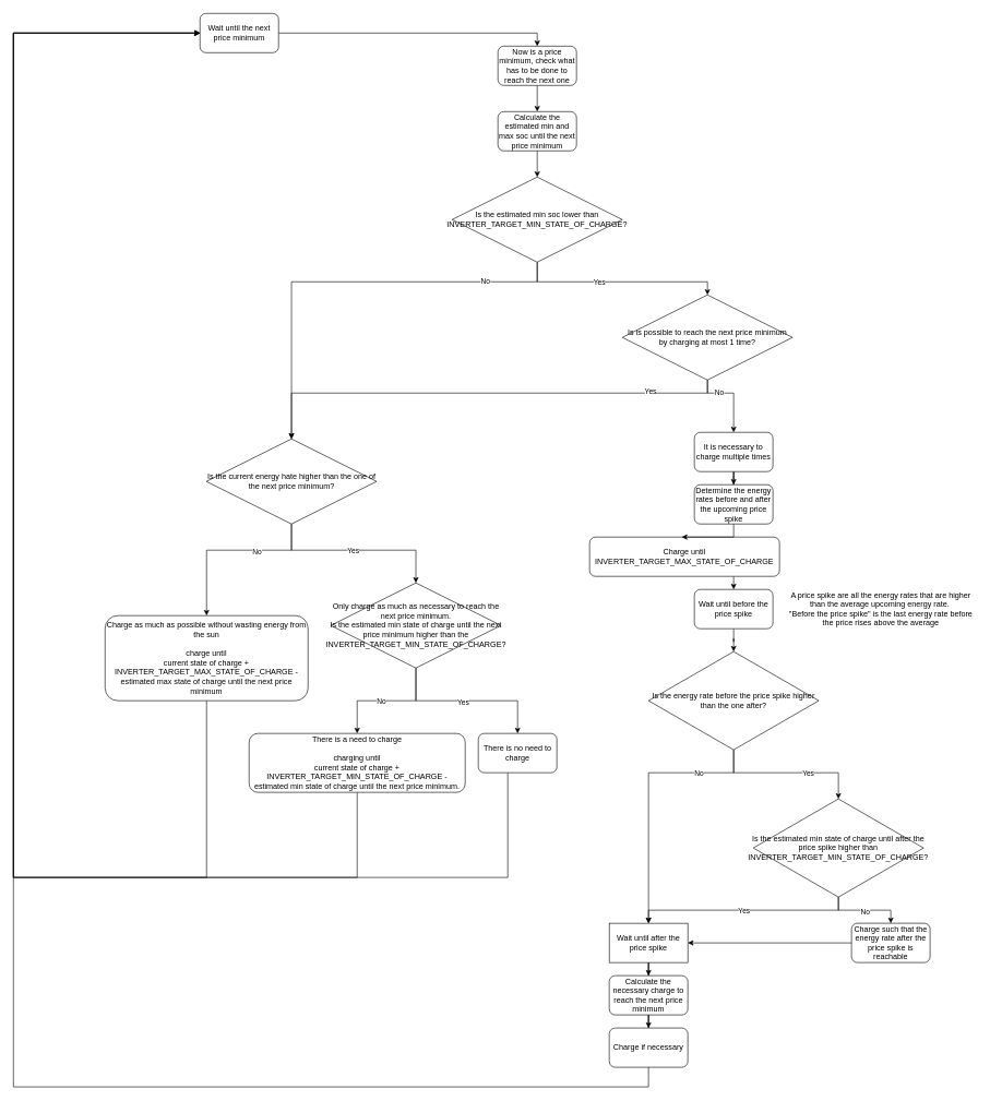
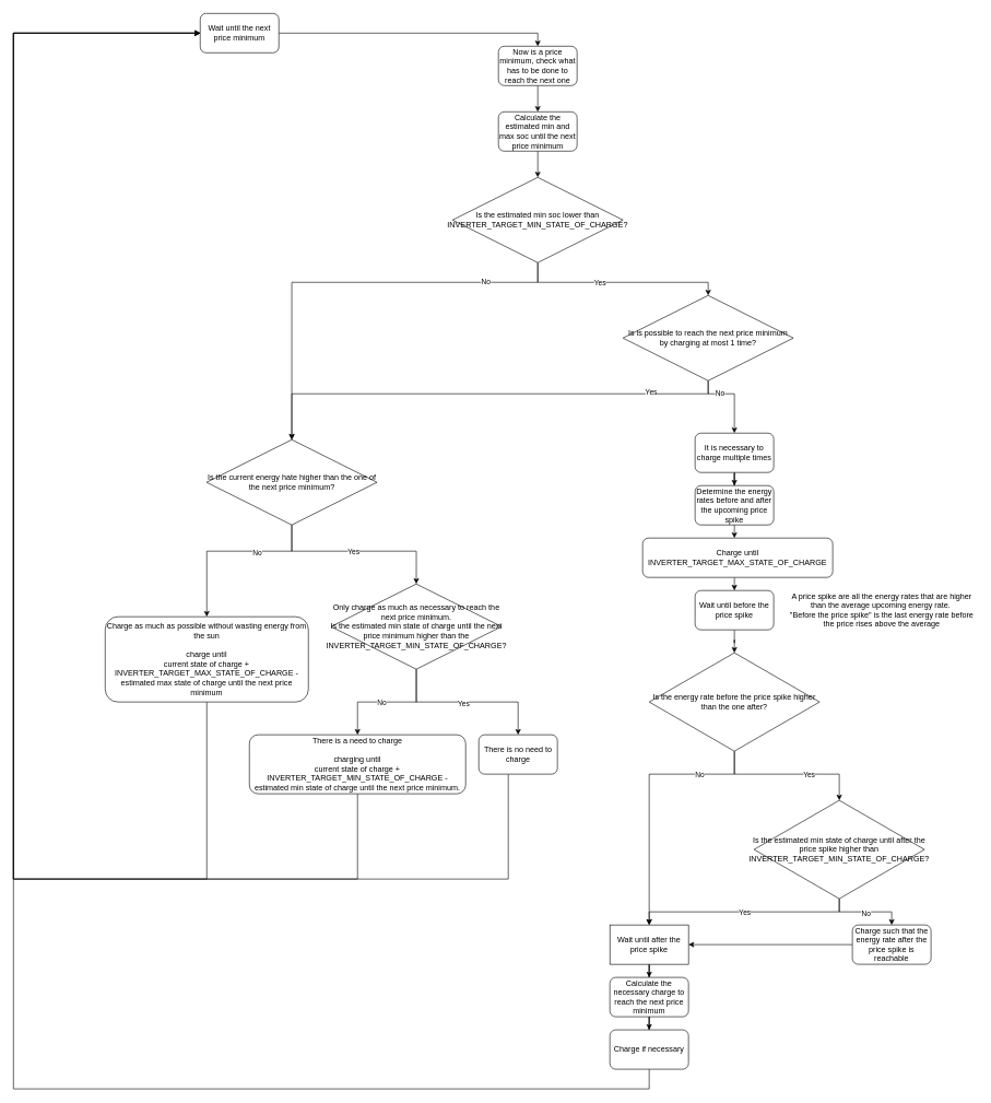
- <mxCell id="20" value="Charge until INVERTER_TARGET_MAX_STATE_OF_CHARGE" style="rounded=1;whiteSpace=wrap;html=1;" parent="1" vertex="1"><mxGeometry x="900" y="820" width="290" height="60" as="geometry" /></mxCell>
+ <mxCell id="20" value="Charge until INVERTER_TARGET_MAX_STATE_OF_CHARGE" style="rounded=1;whiteSpace=wrap;html=1;" parent="1" vertex="1"><mxGeometry x="980" y="820" width="290" height="60" as="geometry" /></mxCell>
